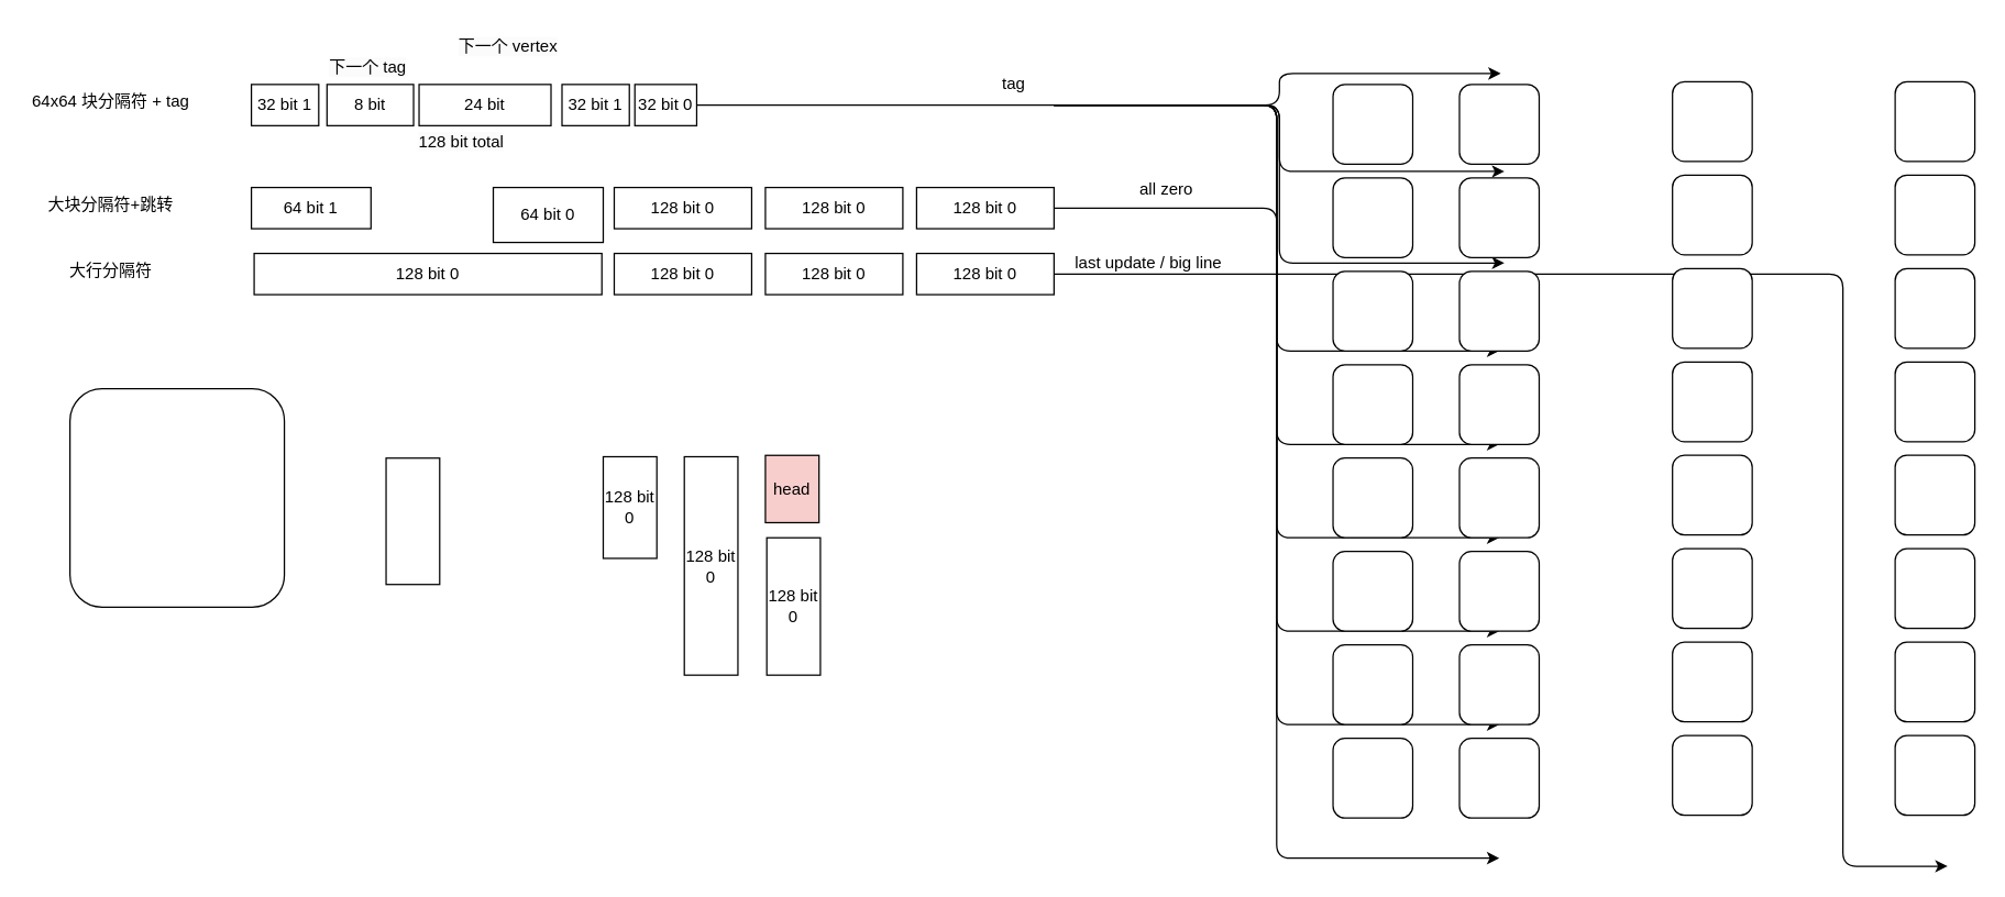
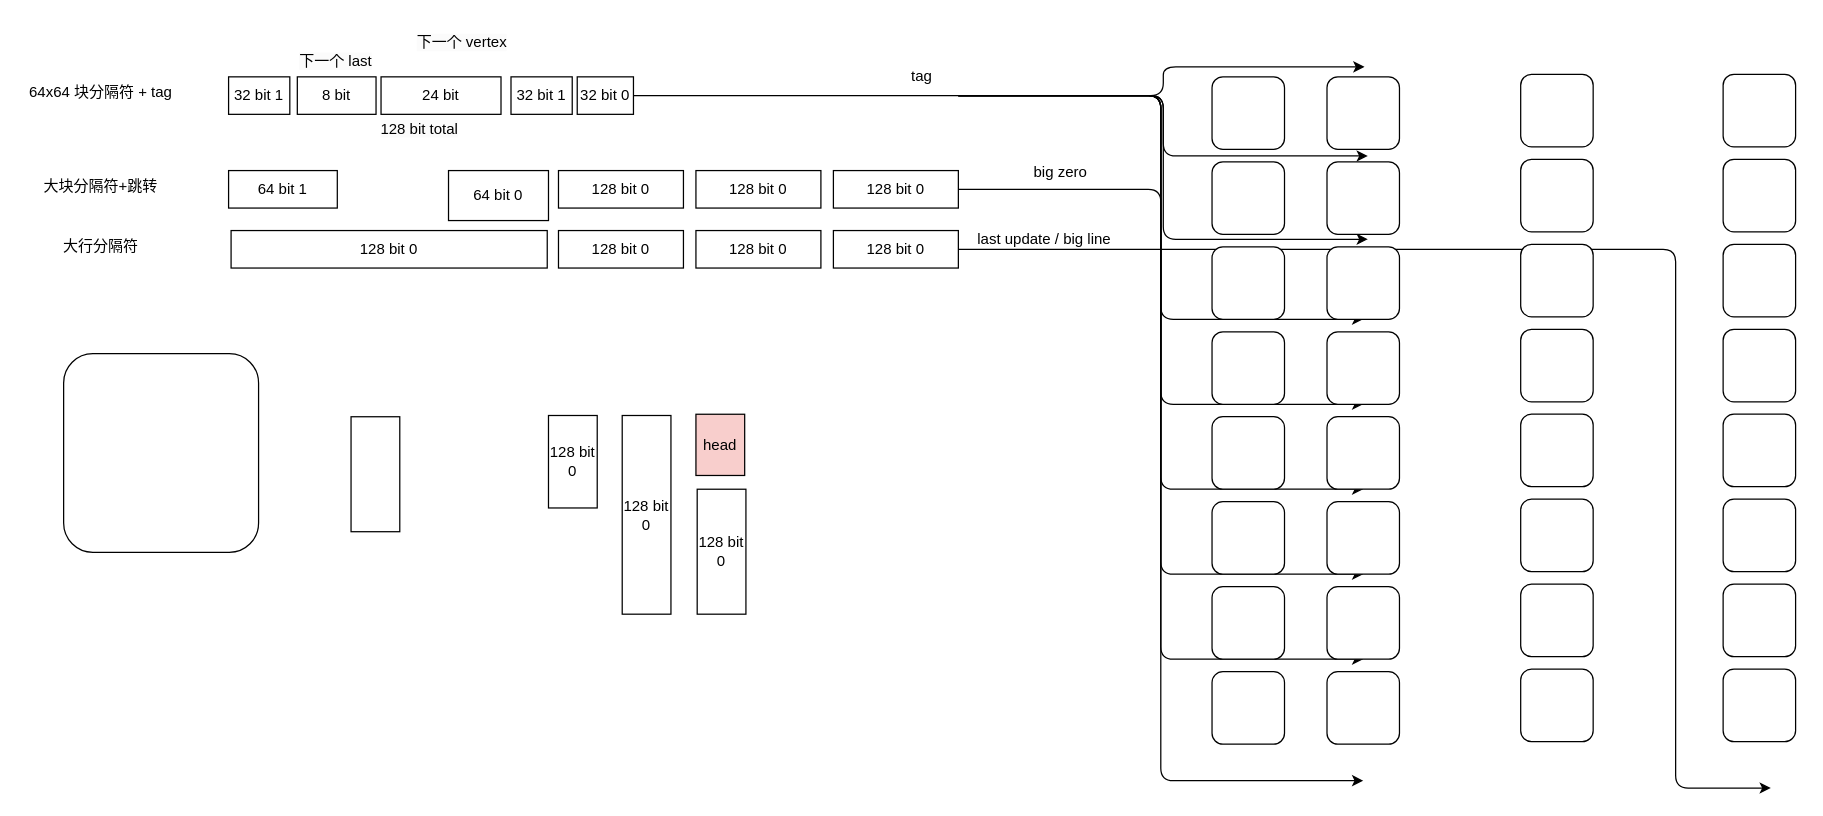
- <mxCell id="40" value="&lt;span style=&quot;color: rgb(0, 0, 0); font-family: Helvetica; font-size: 12px; font-style: normal; font-variant-ligatures: normal; font-variant-caps: normal; font-weight: 400; letter-spacing: normal; orphans: 2; text-align: center; text-indent: 0px; text-transform: none; widows: 2; word-spacing: 0px; -webkit-text-stroke-width: 0px; background-color: rgb(251, 251, 251); text-decoration-thickness: initial; text-decoration-style: initial; text-decoration-color: initial; float: none; display: inline !important;&quot;&gt;下一个 tag&lt;/span&gt;" style="text;whiteSpace=wrap;html=1;" vertex="1" parent="1"><mxGeometry x="237" y="35" width="65" height="36" as="geometry" /></mxCell>
+ <mxCell id="40" value="&lt;span style=&quot;color: rgb(0, 0, 0); font-family: Helvetica; font-size: 12px; font-style: normal; font-variant-ligatures: normal; font-variant-caps: normal; font-weight: 400; letter-spacing: normal; orphans: 2; text-align: center; text-indent: 0px; text-transform: none; widows: 2; word-spacing: 0px; -webkit-text-stroke-width: 0px; background-color: rgb(251, 251, 251); text-decoration-thickness: initial; text-decoration-style: initial; text-decoration-color: initial; float: none; display: inline !important;&quot;&gt;下一个 last&lt;/span&gt;" style="text;whiteSpace=wrap;html=1;" vertex="1" parent="1"><mxGeometry x="237" y="35" width="65" height="36" as="geometry" /></mxCell>
- <mxCell id="37" value="all zero" style="text;html=1;strokeColor=none;fillColor=none;align=center;verticalAlign=middle;whiteSpace=wrap;rounded=0;" vertex="1" parent="1"><mxGeometry x="785" y="123" width="126" height="30" as="geometry" /></mxCell>
+ <mxCell id="37" value="big zero" style="text;html=1;strokeColor=none;fillColor=none;align=center;verticalAlign=middle;whiteSpace=wrap;rounded=0;" vertex="1" parent="1"><mxGeometry x="785" y="123" width="126" height="30" as="geometry" /></mxCell>
